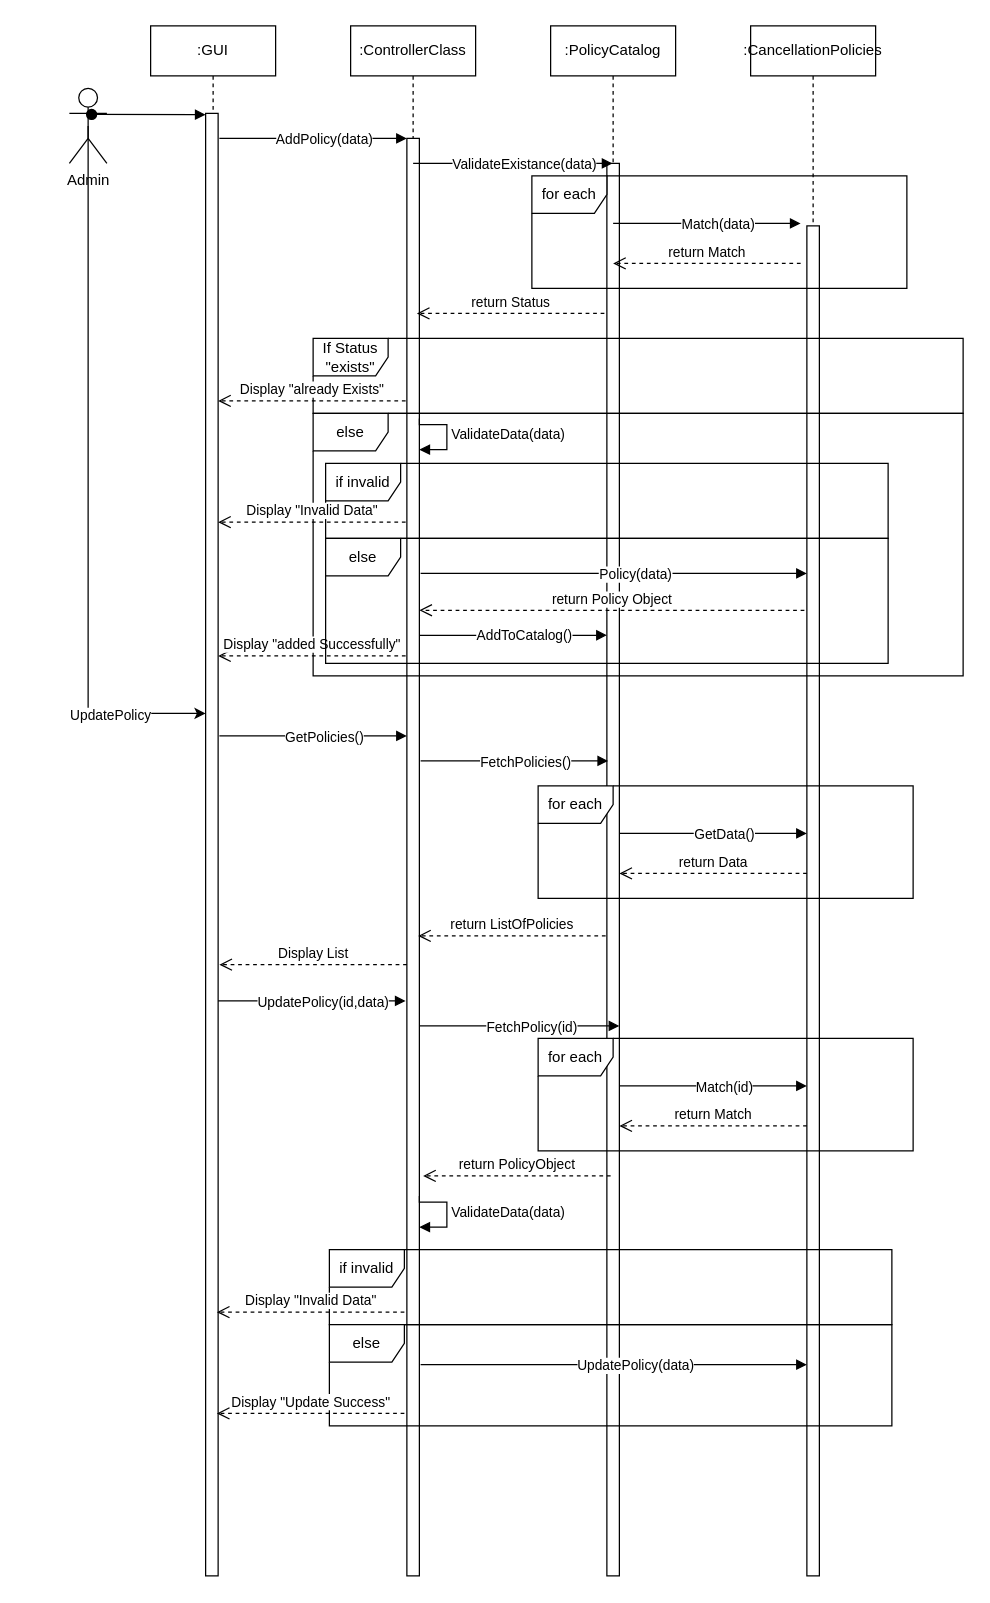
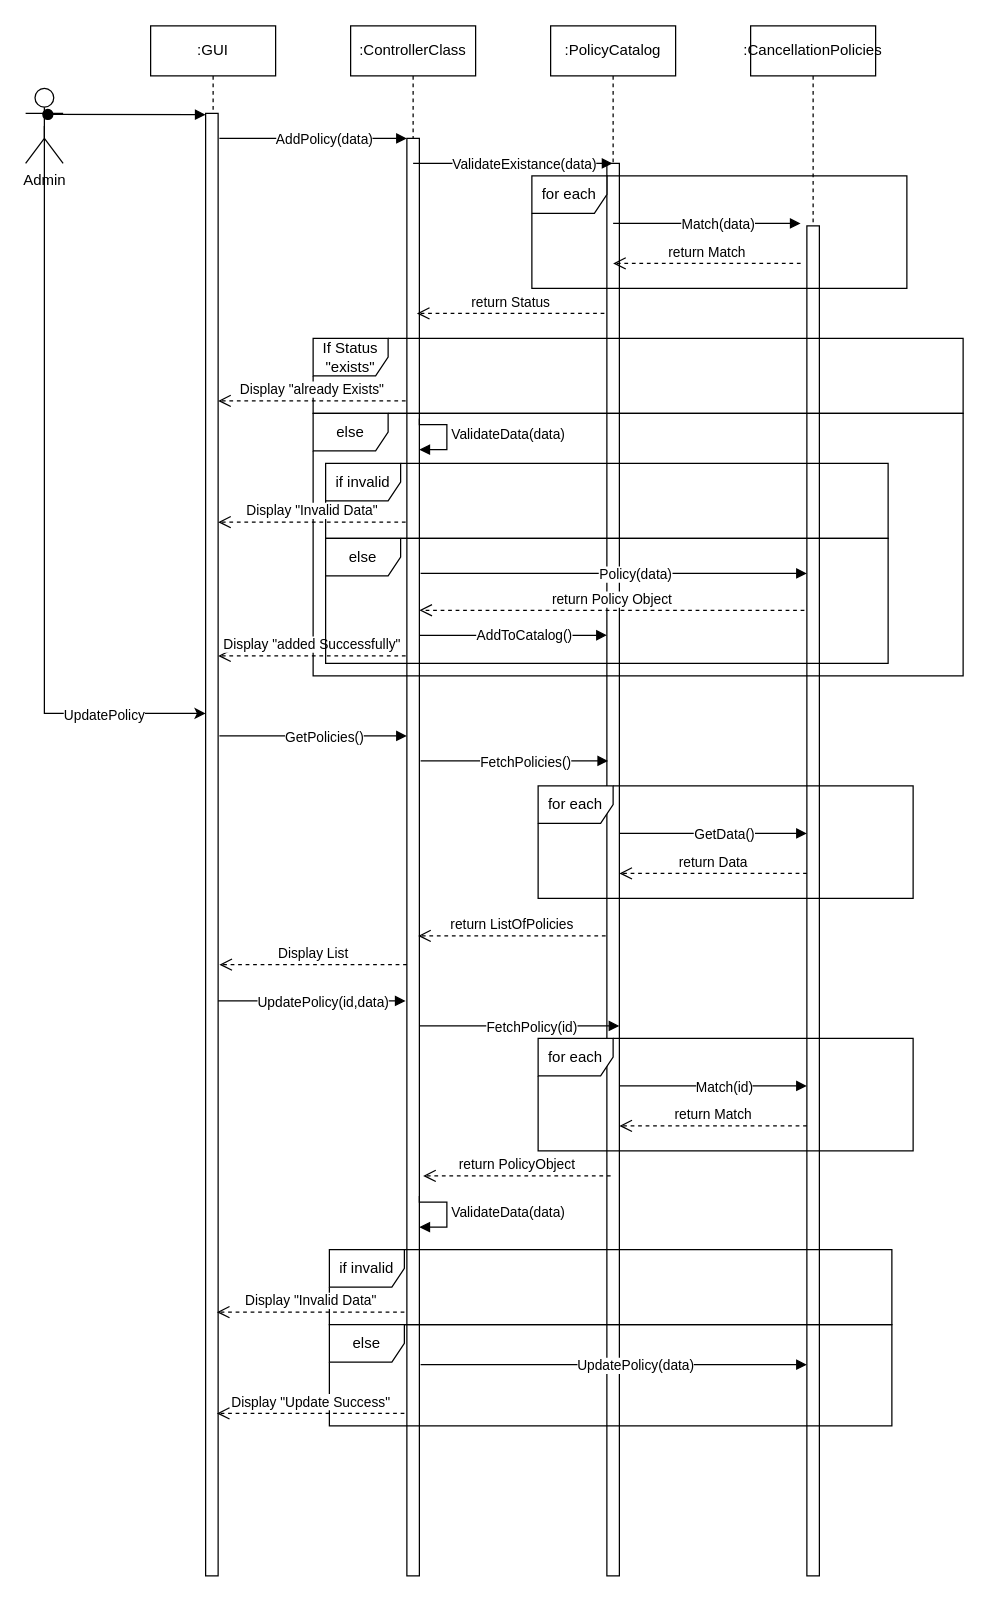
- <mxCell id="13" value="Admin" style="shape=umlActor;verticalLabelPosition=bottom;verticalAlign=top;html=1;outlineConnect=0;" vertex="1" parent="1"><mxGeometry x="55" y="70" width="30" height="60" as="geometry" /></mxCell>
+ <mxCell id="13" value="Admin" style="shape=umlActor;verticalLabelPosition=bottom;verticalAlign=top;html=1;outlineConnect=0;" vertex="1" parent="1"><mxGeometry x="20" y="70" width="30" height="60" as="geometry" /></mxCell>
